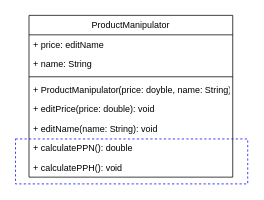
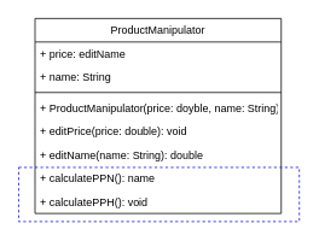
- <mxCell id="8" value="+ editName(name: String): void" style="text;align=left;verticalAlign=top;spacingLeft=4;spacingRight=4;overflow=hidden;rotatable=0;points=[[0,0.5],[1,0.5]];portConstraint=eastwest;" vertex="1" parent="2"><mxGeometry y="138" width="272" height="26" as="geometry" /></mxCell>
+ <mxCell id="8" value="+ editName(name: String): double" style="text;align=left;verticalAlign=top;spacingLeft=4;spacingRight=4;overflow=hidden;rotatable=0;points=[[0,0.5],[1,0.5]];portConstraint=eastwest;" vertex="1" parent="2"><mxGeometry y="138" width="272" height="26" as="geometry" /></mxCell>
- <mxCell id="9" value="+ calculatePPN(): double" style="text;align=left;verticalAlign=top;spacingLeft=4;spacingRight=4;overflow=hidden;rotatable=0;points=[[0,0.5],[1,0.5]];portConstraint=eastwest;" vertex="1" parent="2"><mxGeometry y="164" width="272" height="26" as="geometry" /></mxCell>
+ <mxCell id="9" value="+ calculatePPN(): name" style="text;align=left;verticalAlign=top;spacingLeft=4;spacingRight=4;overflow=hidden;rotatable=0;points=[[0,0.5],[1,0.5]];portConstraint=eastwest;" vertex="1" parent="2"><mxGeometry y="164" width="272" height="26" as="geometry" /></mxCell>
